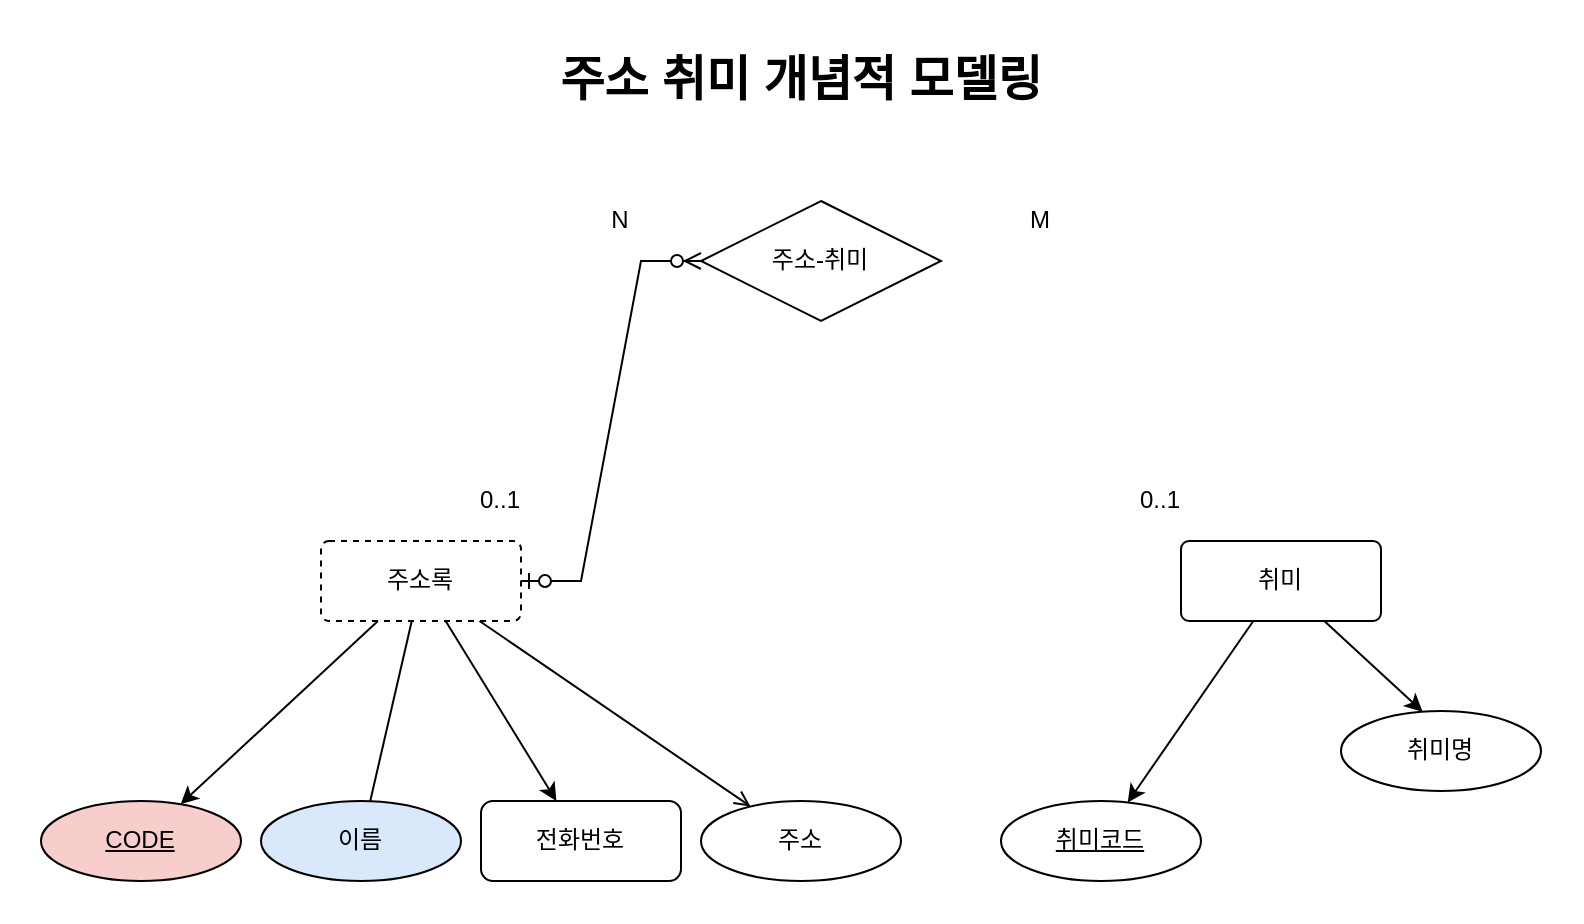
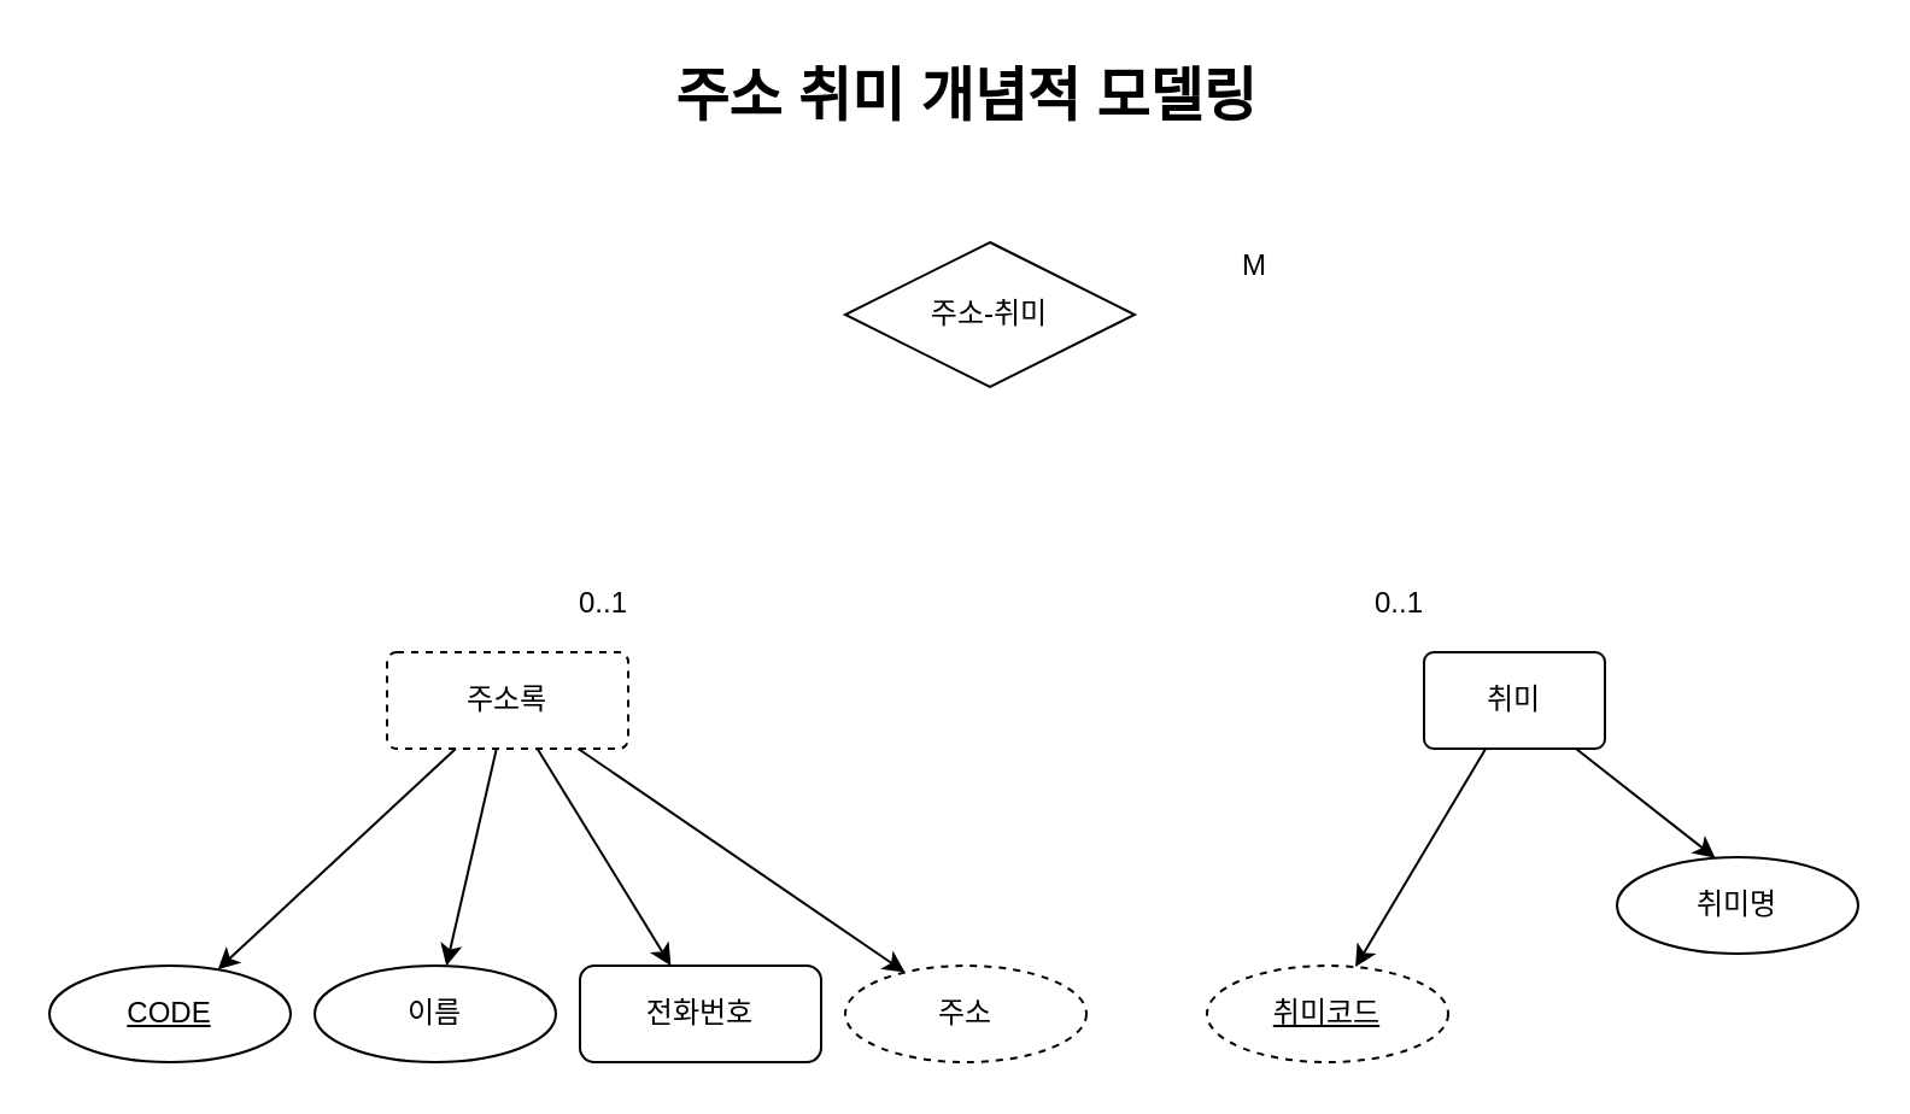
- <mxCell id="20" value="N" style="text;html=1;strokeColor=none;fillColor=none;align=center;verticalAlign=middle;whiteSpace=wrap;overflow=hidden;" vertex="1" parent="1"><mxGeometry x="270" y="100" width="80" height="20" as="geometry" /></mxCell>
- <mxCell id="17" value="" style="edgeStyle=entityRelationEdgeStyle;fontSize=12;html=1;endArrow=ERzeroToMany;startArrow=ERzeroToOne;rounded=0;entryX=0;entryY=0.5;entryDx=0;entryDy=0;" edge="1" parent="1" source="6" target="16"><mxGeometry width="100" height="100" relative="1" as="geometry"><mxPoint x="410" y="310" as="sourcePoint" /><mxPoint x="510" y="210" as="targetPoint" /></mxGeometry></mxCell>
- <mxCell id="8" value="취미" style="rounded=1;arcSize=10;whiteSpace=wrap;html=1;align=center;" vertex="1" parent="1"><mxGeometry x="590" y="270" width="100" height="40" as="geometry" /></mxCell>
+ <mxCell id="8" value="취미" style="rounded=1;arcSize=10;whiteSpace=wrap;html=1;align=center;" vertex="1" parent="1"><mxGeometry x="590" y="270" width="75" height="40" as="geometry" /></mxCell>
- <mxCell id="3" style="rounded=0;orthogonalLoop=1;jettySize=auto;html=1;endArrow=none;" edge="1" parent="1" source="6" target="10"><mxGeometry relative="1" as="geometry" /></mxCell>
+ <mxCell id="3" style="rounded=0;orthogonalLoop=1;jettySize=auto;html=1;" edge="1" parent="1" source="6" target="10"><mxGeometry relative="1" as="geometry" /></mxCell>
- <mxCell id="5" style="rounded=0;orthogonalLoop=1;jettySize=auto;html=1;endArrow=open;" edge="1" parent="1" source="6" target="12"><mxGeometry relative="1" as="geometry" /></mxCell>
+ <mxCell id="5" style="rounded=0;orthogonalLoop=1;jettySize=auto;html=1;" edge="1" parent="1" source="6" target="12"><mxGeometry relative="1" as="geometry" /></mxCell>
- <mxCell id="9" value="CODE" style="ellipse;whiteSpace=wrap;html=1;align=center;fontStyle=4;fillColor=#f8cecc;" vertex="1" parent="1"><mxGeometry x="20" y="400" width="100" height="40" as="geometry" /></mxCell>
+ <mxCell id="9" value="CODE" style="ellipse;whiteSpace=wrap;html=1;align=center;fontStyle=4;" vertex="1" parent="1"><mxGeometry x="20" y="400" width="100" height="40" as="geometry" /></mxCell>
- <mxCell id="10" value="이름" style="ellipse;whiteSpace=wrap;html=1;align=center;fillColor=#dae8fc;" vertex="1" parent="1"><mxGeometry x="130" y="400" width="100" height="40" as="geometry" /></mxCell>
+ <mxCell id="10" value="이름" style="ellipse;whiteSpace=wrap;html=1;align=center;" vertex="1" parent="1"><mxGeometry x="130" y="400" width="100" height="40" as="geometry" /></mxCell>
- <mxCell id="12" value="주소" style="ellipse;whiteSpace=wrap;html=1;align=center;" vertex="1" parent="1"><mxGeometry x="350" y="400" width="100" height="40" as="geometry" /></mxCell>
+ <mxCell id="12" value="주소" style="ellipse;whiteSpace=wrap;html=1;align=center;dashed=1;" vertex="1" parent="1"><mxGeometry x="350" y="400" width="100" height="40" as="geometry" /></mxCell>
- <mxCell id="13" value="취미코드" style="ellipse;whiteSpace=wrap;html=1;align=center;fontStyle=4;" vertex="1" parent="1"><mxGeometry x="500" y="400" width="100" height="40" as="geometry" /></mxCell>
+ <mxCell id="13" value="취미코드" style="ellipse;whiteSpace=wrap;html=1;align=center;fontStyle=4;dashed=1;" vertex="1" parent="1"><mxGeometry x="500" y="400" width="100" height="40" as="geometry" /></mxCell>
